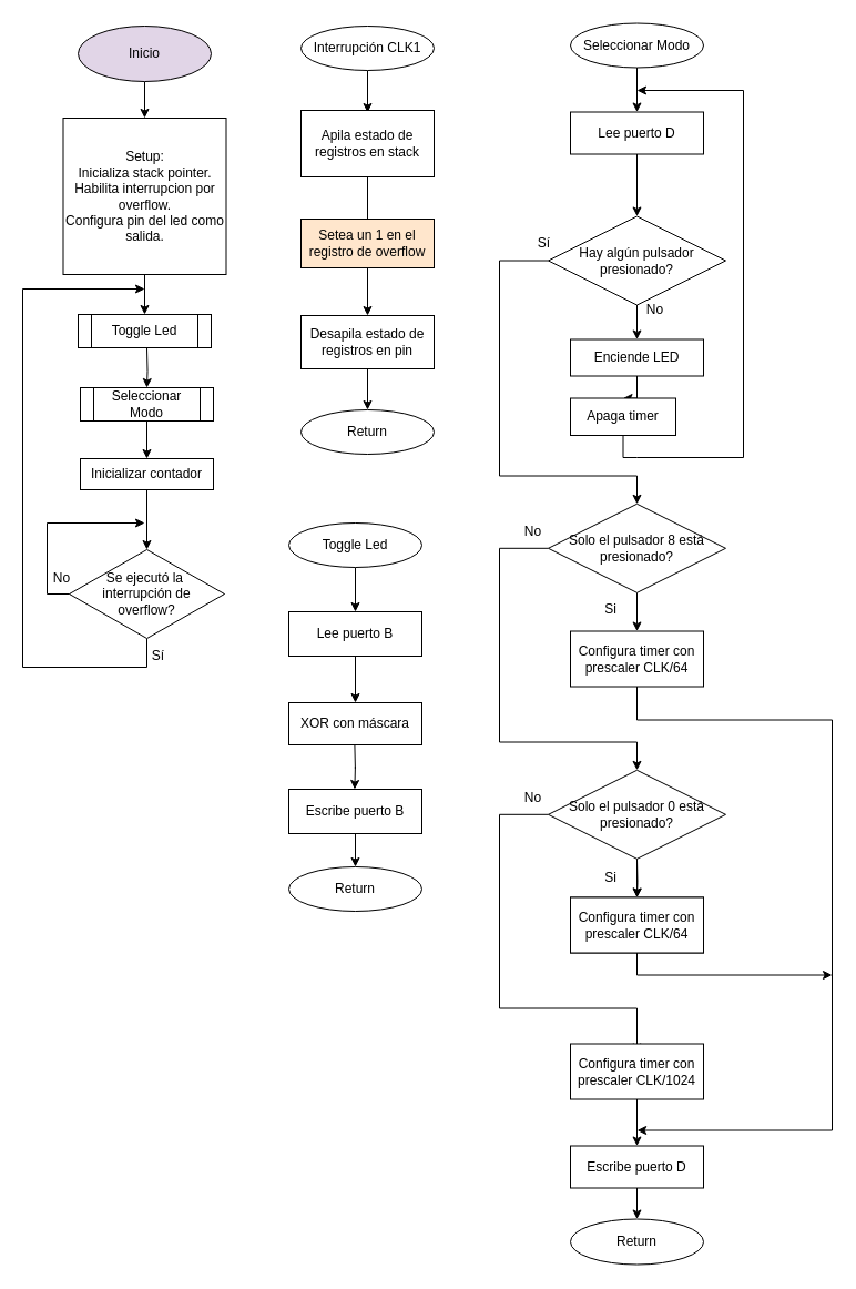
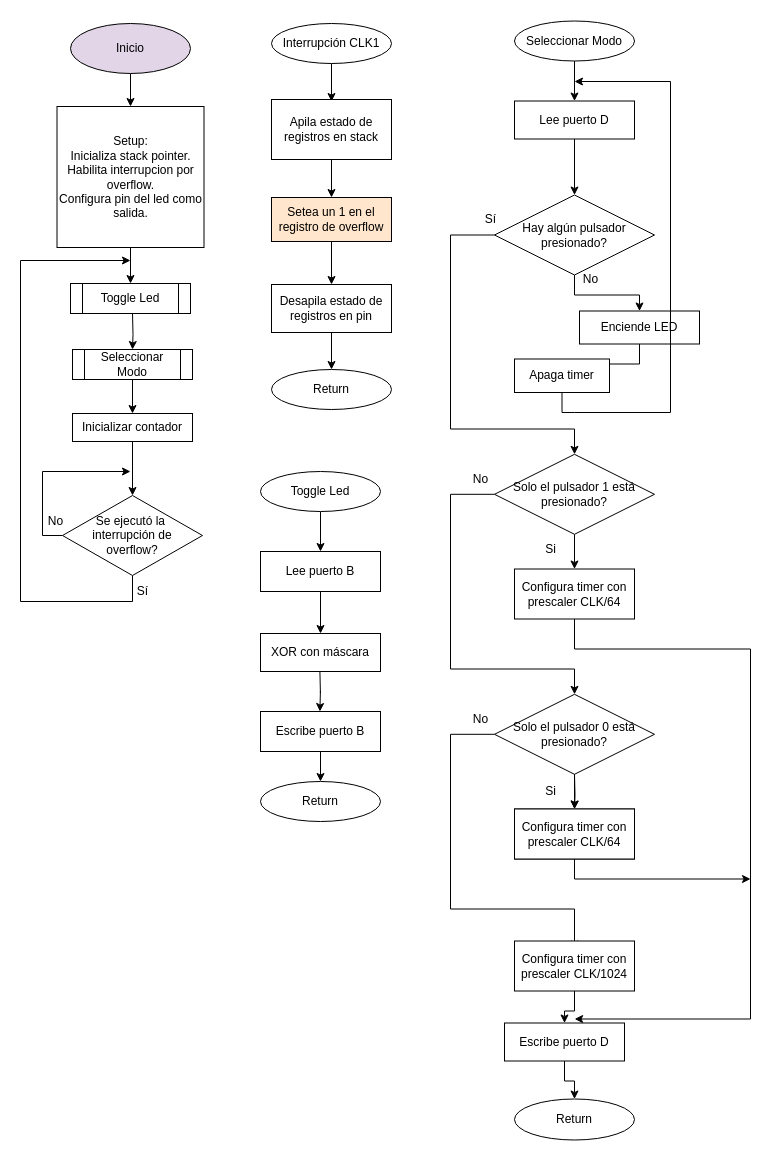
- <mxCell id="27" value="" style="edgeStyle=orthogonalEdgeStyle;rounded=0;orthogonalLoop=1;jettySize=auto;html=1;endArrow=none;" parent="1" source="28" target="30" edge="1"><mxGeometry relative="1" as="geometry" /></mxCell>
+ <mxCell id="27" value="" style="edgeStyle=orthogonalEdgeStyle;rounded=0;orthogonalLoop=1;jettySize=auto;html=1;" parent="1" source="28" target="30" edge="1"><mxGeometry relative="1" as="geometry" /></mxCell>
- <mxCell id="43" value="Enciende LED" style="whiteSpace=wrap;html=1;" parent="1" vertex="1"><mxGeometry x="514" y="305.5" width="120" height="33" as="geometry" /></mxCell>
+ <mxCell id="43" value="Enciende LED" style="whiteSpace=wrap;html=1;" parent="1" vertex="1"><mxGeometry x="579" y="310.5" width="120" height="33" as="geometry" /></mxCell>
- <mxCell id="50" value="Solo el pulsador 8 está presionado?" style="rhombus;whiteSpace=wrap;html=1;" parent="1" vertex="1"><mxGeometry x="494" y="453.81" width="160" height="80" as="geometry" /></mxCell>
+ <mxCell id="50" value="Solo el pulsador 1 está presionado?" style="rhombus;whiteSpace=wrap;html=1;" parent="1" vertex="1"><mxGeometry x="494" y="453.81" width="160" height="80" as="geometry" /></mxCell>
- <mxCell id="63" value="Escribe puerto D" style="whiteSpace=wrap;html=1;" parent="1" vertex="1"><mxGeometry x="514" y="1032.5" width="120" height="38" as="geometry" /></mxCell>
+ <mxCell id="63" value="Escribe puerto D" style="whiteSpace=wrap;html=1;" parent="1" vertex="1"><mxGeometry x="504" y="1022.5" width="120" height="38" as="geometry" /></mxCell>
